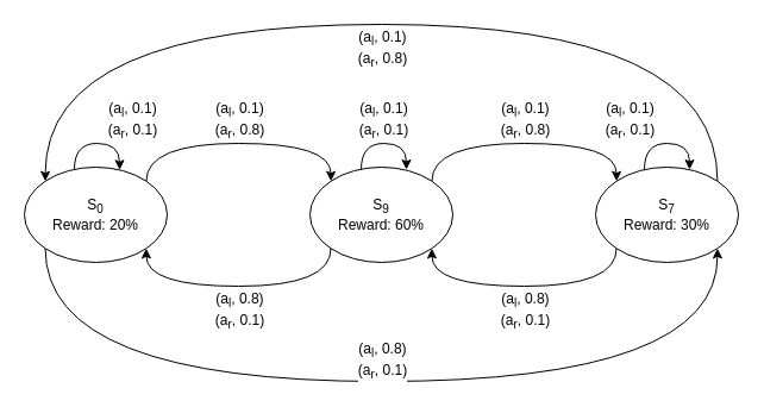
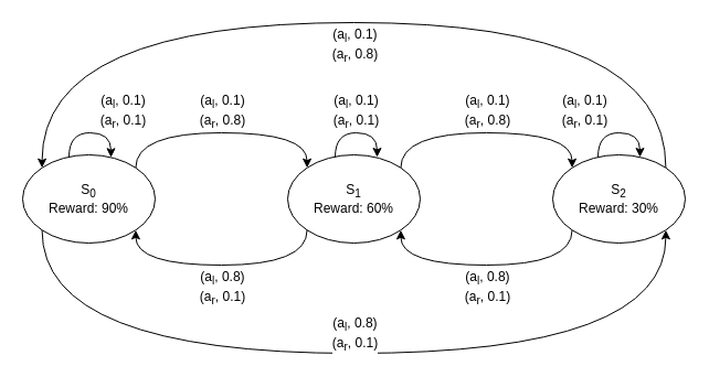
- <mxCell id="6" value="S&lt;sub style=&quot;font-size: 10px;&quot;&gt;0&lt;/sub&gt;&lt;br&gt;&lt;font style=&quot;font-size: 12px;&quot;&gt;Reward: 20%&lt;/font&gt;" style="ellipse;whiteSpace=wrap;html=1;" parent="1" vertex="1"><mxGeometry x="20" y="140" width="120" height="80" as="geometry" /></mxCell>
+ <mxCell id="6" value="S&lt;sub style=&quot;font-size: 10px;&quot;&gt;0&lt;/sub&gt;&lt;br&gt;&lt;font style=&quot;font-size: 12px;&quot;&gt;Reward: 90%&lt;/font&gt;" style="ellipse;whiteSpace=wrap;html=1;" parent="1" vertex="1"><mxGeometry x="20" y="140" width="120" height="80" as="geometry" /></mxCell>
- <mxCell id="14" value="S&lt;sub&gt;9&lt;/sub&gt;&lt;br&gt;Reward: 60%" style="ellipse;whiteSpace=wrap;html=1;" parent="1" vertex="1"><mxGeometry x="260" y="140" width="120" height="80" as="geometry" /></mxCell>
+ <mxCell id="14" value="S&lt;sub&gt;1&lt;/sub&gt;&lt;br&gt;Reward: 60%" style="ellipse;whiteSpace=wrap;html=1;" parent="1" vertex="1"><mxGeometry x="260" y="140" width="120" height="80" as="geometry" /></mxCell>
- <mxCell id="11" value="S&lt;span style=&quot;&quot;&gt;&lt;sub&gt;7&lt;/sub&gt;&lt;br&gt;Reward: 30%&lt;br&gt;&lt;/span&gt;" style="ellipse;whiteSpace=wrap;html=1;" parent="1" vertex="1"><mxGeometry x="500" y="140" width="120" height="80" as="geometry" /></mxCell>
+ <mxCell id="11" value="S&lt;span style=&quot;&quot;&gt;&lt;sub&gt;2&lt;/sub&gt;&lt;br&gt;Reward: 30%&lt;br&gt;&lt;/span&gt;" style="ellipse;whiteSpace=wrap;html=1;" parent="1" vertex="1"><mxGeometry x="500" y="140" width="120" height="80" as="geometry" /></mxCell>
